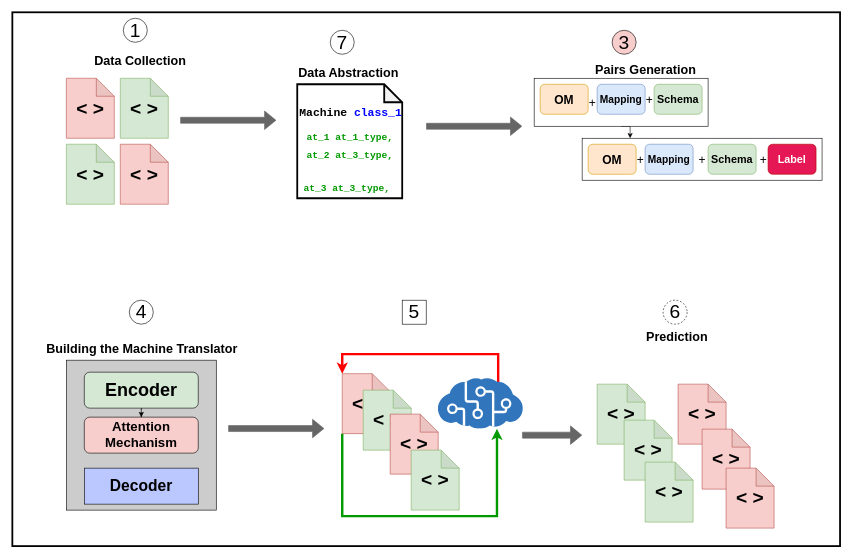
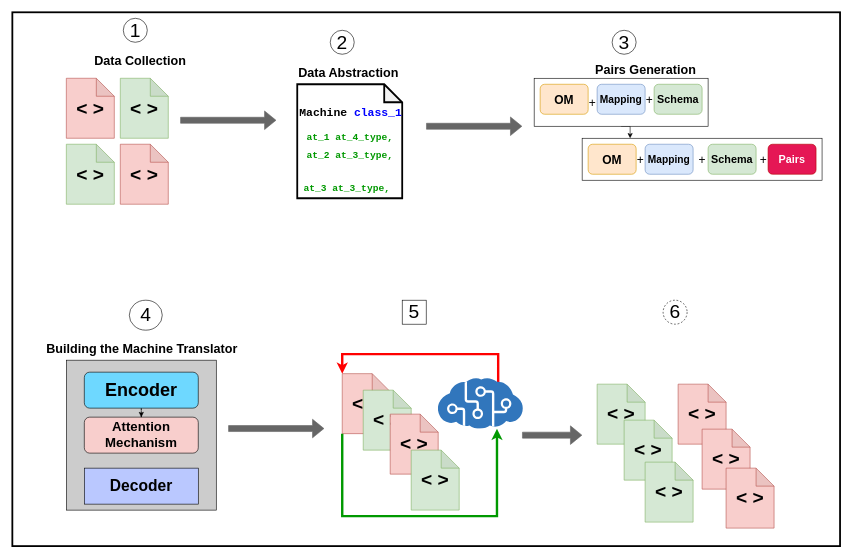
- <mxCell id="16" value="7" style="ellipse;whiteSpace=wrap;html=1;aspect=fixed;fontSize=32;" vertex="1" parent="1"><mxGeometry x="550" y="50" width="40" height="40" as="geometry" /></mxCell>
+ <mxCell id="16" value="2" style="ellipse;whiteSpace=wrap;html=1;aspect=fixed;fontSize=32;" vertex="1" parent="1"><mxGeometry x="550" y="50" width="40" height="40" as="geometry" /></mxCell>
- <mxCell id="34" value="3" style="ellipse;whiteSpace=wrap;html=1;aspect=fixed;fontSize=32;fillColor=#f8cecc;" vertex="1" parent="1"><mxGeometry x="1020" y="50" width="40" height="40" as="geometry" /></mxCell>
+ <mxCell id="34" value="3" style="ellipse;whiteSpace=wrap;html=1;aspect=fixed;fontSize=32;" vertex="1" parent="1"><mxGeometry x="1020" y="50" width="40" height="40" as="geometry" /></mxCell>
- <mxCell id="13" value="&lt;font color=&quot;#009900&quot; face=&quot;Courier New&quot; style=&quot;font-size: 16px;&quot;&gt;&lt;b&gt;at_1 at_1_type,&lt;/b&gt;&lt;/font&gt;" style="text;html=1;strokeColor=none;fillColor=none;align=center;verticalAlign=middle;whiteSpace=wrap;rounded=0;fontSize=24;" vertex="1" parent="1"><mxGeometry x="507.5" y="210" width="150" height="30" as="geometry" /></mxCell>
+ <mxCell id="13" value="&lt;font color=&quot;#009900&quot; face=&quot;Courier New&quot; style=&quot;font-size: 16px;&quot;&gt;&lt;b&gt;at_1 at_4_type,&lt;/b&gt;&lt;/font&gt;" style="text;html=1;strokeColor=none;fillColor=none;align=center;verticalAlign=middle;whiteSpace=wrap;rounded=0;fontSize=24;" vertex="1" parent="1"><mxGeometry x="507.5" y="210" width="150" height="30" as="geometry" /></mxCell>
- <mxCell id="30" value="&lt;b&gt;&lt;font style=&quot;font-size: 18px;&quot;&gt;Label&lt;/font&gt;&lt;/b&gt;" style="rounded=1;whiteSpace=wrap;html=1;fontSize=20;fillColor=#E51755;strokeColor=#B20000;fontColor=#ffffff;" vertex="1" parent="1"><mxGeometry x="1280" y="240" width="80" height="50" as="geometry" /></mxCell>
+ <mxCell id="30" value="&lt;b&gt;&lt;font style=&quot;font-size: 18px;&quot;&gt;Pairs&lt;/font&gt;&lt;/b&gt;" style="rounded=1;whiteSpace=wrap;html=1;fontSize=20;fillColor=#E51755;strokeColor=#B20000;fontColor=#ffffff;" vertex="1" parent="1"><mxGeometry x="1280" y="240" width="80" height="50" as="geometry" /></mxCell>
- <mxCell id="40" value="4" style="ellipse;whiteSpace=wrap;html=1;aspect=fixed;fontSize=32;" vertex="1" parent="1"><mxGeometry x="215" y="500" width="40" height="40" as="geometry" /></mxCell>
+ <mxCell id="40" value="4" style="ellipse;whiteSpace=wrap;html=1;aspect=fixed;fontSize=32;" vertex="1" parent="1"><mxGeometry x="215" y="500" width="55" height="50" as="geometry" /></mxCell>
- <mxCell id="57" value="&lt;font size=&quot;1&quot; style=&quot;&quot;&gt;&lt;b style=&quot;font-size: 21px;&quot;&gt;Prediction&lt;/b&gt;&lt;/font&gt;" style="text;html=1;strokeColor=none;fillColor=none;align=left;verticalAlign=middle;whiteSpace=wrap;rounded=0;fontSize=32;" vertex="1" parent="1"><mxGeometry x="1075" y="550" width="130" height="15" as="geometry" /></mxCell>
- <mxCell id="37" value="&lt;b&gt;&lt;font style=&quot;font-size: 30px;&quot;&gt;Encoder&lt;/font&gt;&lt;/b&gt;" style="rounded=1;whiteSpace=wrap;html=1;fontSize=18;fillColor=#d5e8d4;" vertex="1" parent="1"><mxGeometry x="140" y="620" width="190" height="60" as="geometry" /></mxCell>
+ <mxCell id="37" value="&lt;b&gt;&lt;font style=&quot;font-size: 30px;&quot;&gt;Encoder&lt;/font&gt;&lt;/b&gt;" style="rounded=1;whiteSpace=wrap;html=1;fontSize=18;fillColor=#6ED8FF;" vertex="1" parent="1"><mxGeometry x="140" y="620" width="190" height="60" as="geometry" /></mxCell>
